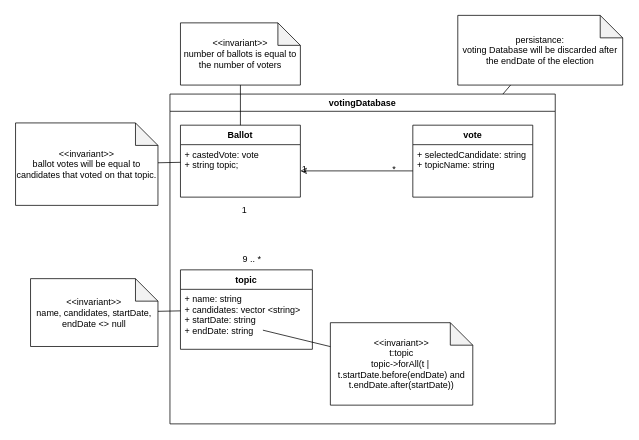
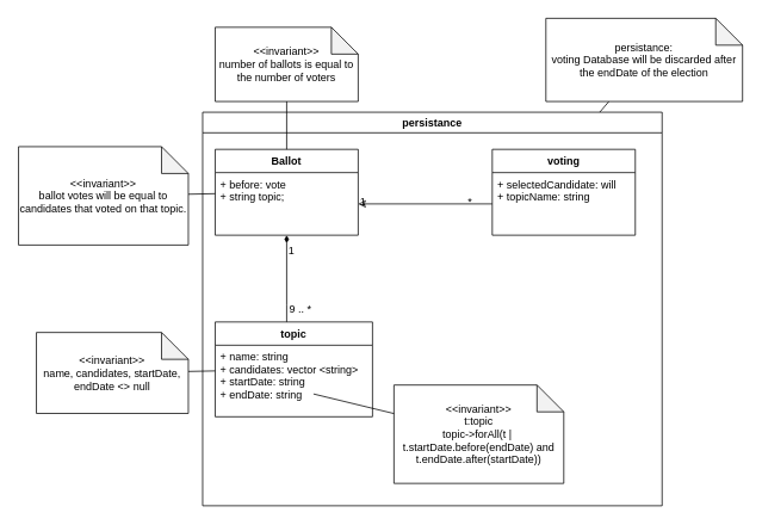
- <mxCell id="2" value="votingDatabase" style="swimlane;" vertex="1" parent="1"><mxGeometry x="226" y="125" width="514" height="440" as="geometry" /></mxCell>
+ <mxCell id="2" value="persistance" style="swimlane;" vertex="1" parent="1"><mxGeometry x="226" y="125" width="514" height="440" as="geometry" /></mxCell>
- <mxCell id="8" value="vote" style="swimlane;fontStyle=1;align=center;verticalAlign=top;childLayout=stackLayout;horizontal=1;startSize=26;horizontalStack=0;resizeParent=1;resizeParentMax=0;resizeLast=0;collapsible=1;marginBottom=0;" parent="2" vertex="1"><mxGeometry x="324" y="41.5" width="160" height="96" as="geometry" /></mxCell>
+ <mxCell id="8" value="voting" style="swimlane;fontStyle=1;align=center;verticalAlign=top;childLayout=stackLayout;horizontal=1;startSize=26;horizontalStack=0;resizeParent=1;resizeParentMax=0;resizeLast=0;collapsible=1;marginBottom=0;" parent="2" vertex="1"><mxGeometry x="324" y="41.5" width="160" height="96" as="geometry" /></mxCell>
- <mxCell id="6" value="+ castedVote: vote&#10;+ string topic;" style="text;strokeColor=none;fillColor=none;align=left;verticalAlign=top;spacingLeft=4;spacingRight=4;overflow=hidden;rotatable=0;points=[[0,0.5],[1,0.5]];portConstraint=eastwest;" parent="5" vertex="1"><mxGeometry y="26" width="160" height="70" as="geometry" /></mxCell>
+ <mxCell id="6" value="+ before: vote&#10;+ string topic;" style="text;strokeColor=none;fillColor=none;align=left;verticalAlign=top;spacingLeft=4;spacingRight=4;overflow=hidden;rotatable=0;points=[[0,0.5],[1,0.5]];portConstraint=eastwest;" parent="5" vertex="1"><mxGeometry y="26" width="160" height="70" as="geometry" /></mxCell>
- <mxCell id="9" value="+ selectedCandidate: string&#10;+ topicName: string " style="text;strokeColor=none;fillColor=none;align=left;verticalAlign=top;spacingLeft=4;spacingRight=4;overflow=hidden;rotatable=0;points=[[0,0.5],[1,0.5]];portConstraint=eastwest;" parent="8" vertex="1"><mxGeometry y="26" width="160" height="70" as="geometry" /></mxCell>
+ <mxCell id="9" value="+ selectedCandidate: will&#10;+ topicName: string " style="text;strokeColor=none;fillColor=none;align=left;verticalAlign=top;spacingLeft=4;spacingRight=4;overflow=hidden;rotatable=0;points=[[0,0.5],[1,0.5]];portConstraint=eastwest;" parent="8" vertex="1"><mxGeometry y="26" width="160" height="70" as="geometry" /></mxCell>
+ <mxCell id="7" style="edgeStyle=orthogonalEdgeStyle;rounded=0;orthogonalLoop=1;jettySize=auto;html=1;endArrow=diamondThin;endFill=1;" parent="2" source="3" target="5" edge="1"><mxGeometry relative="1" as="geometry"><Array as="points"><mxPoint x="94" y="215" /><mxPoint x="94" y="215" /></Array></mxGeometry></mxCell>
